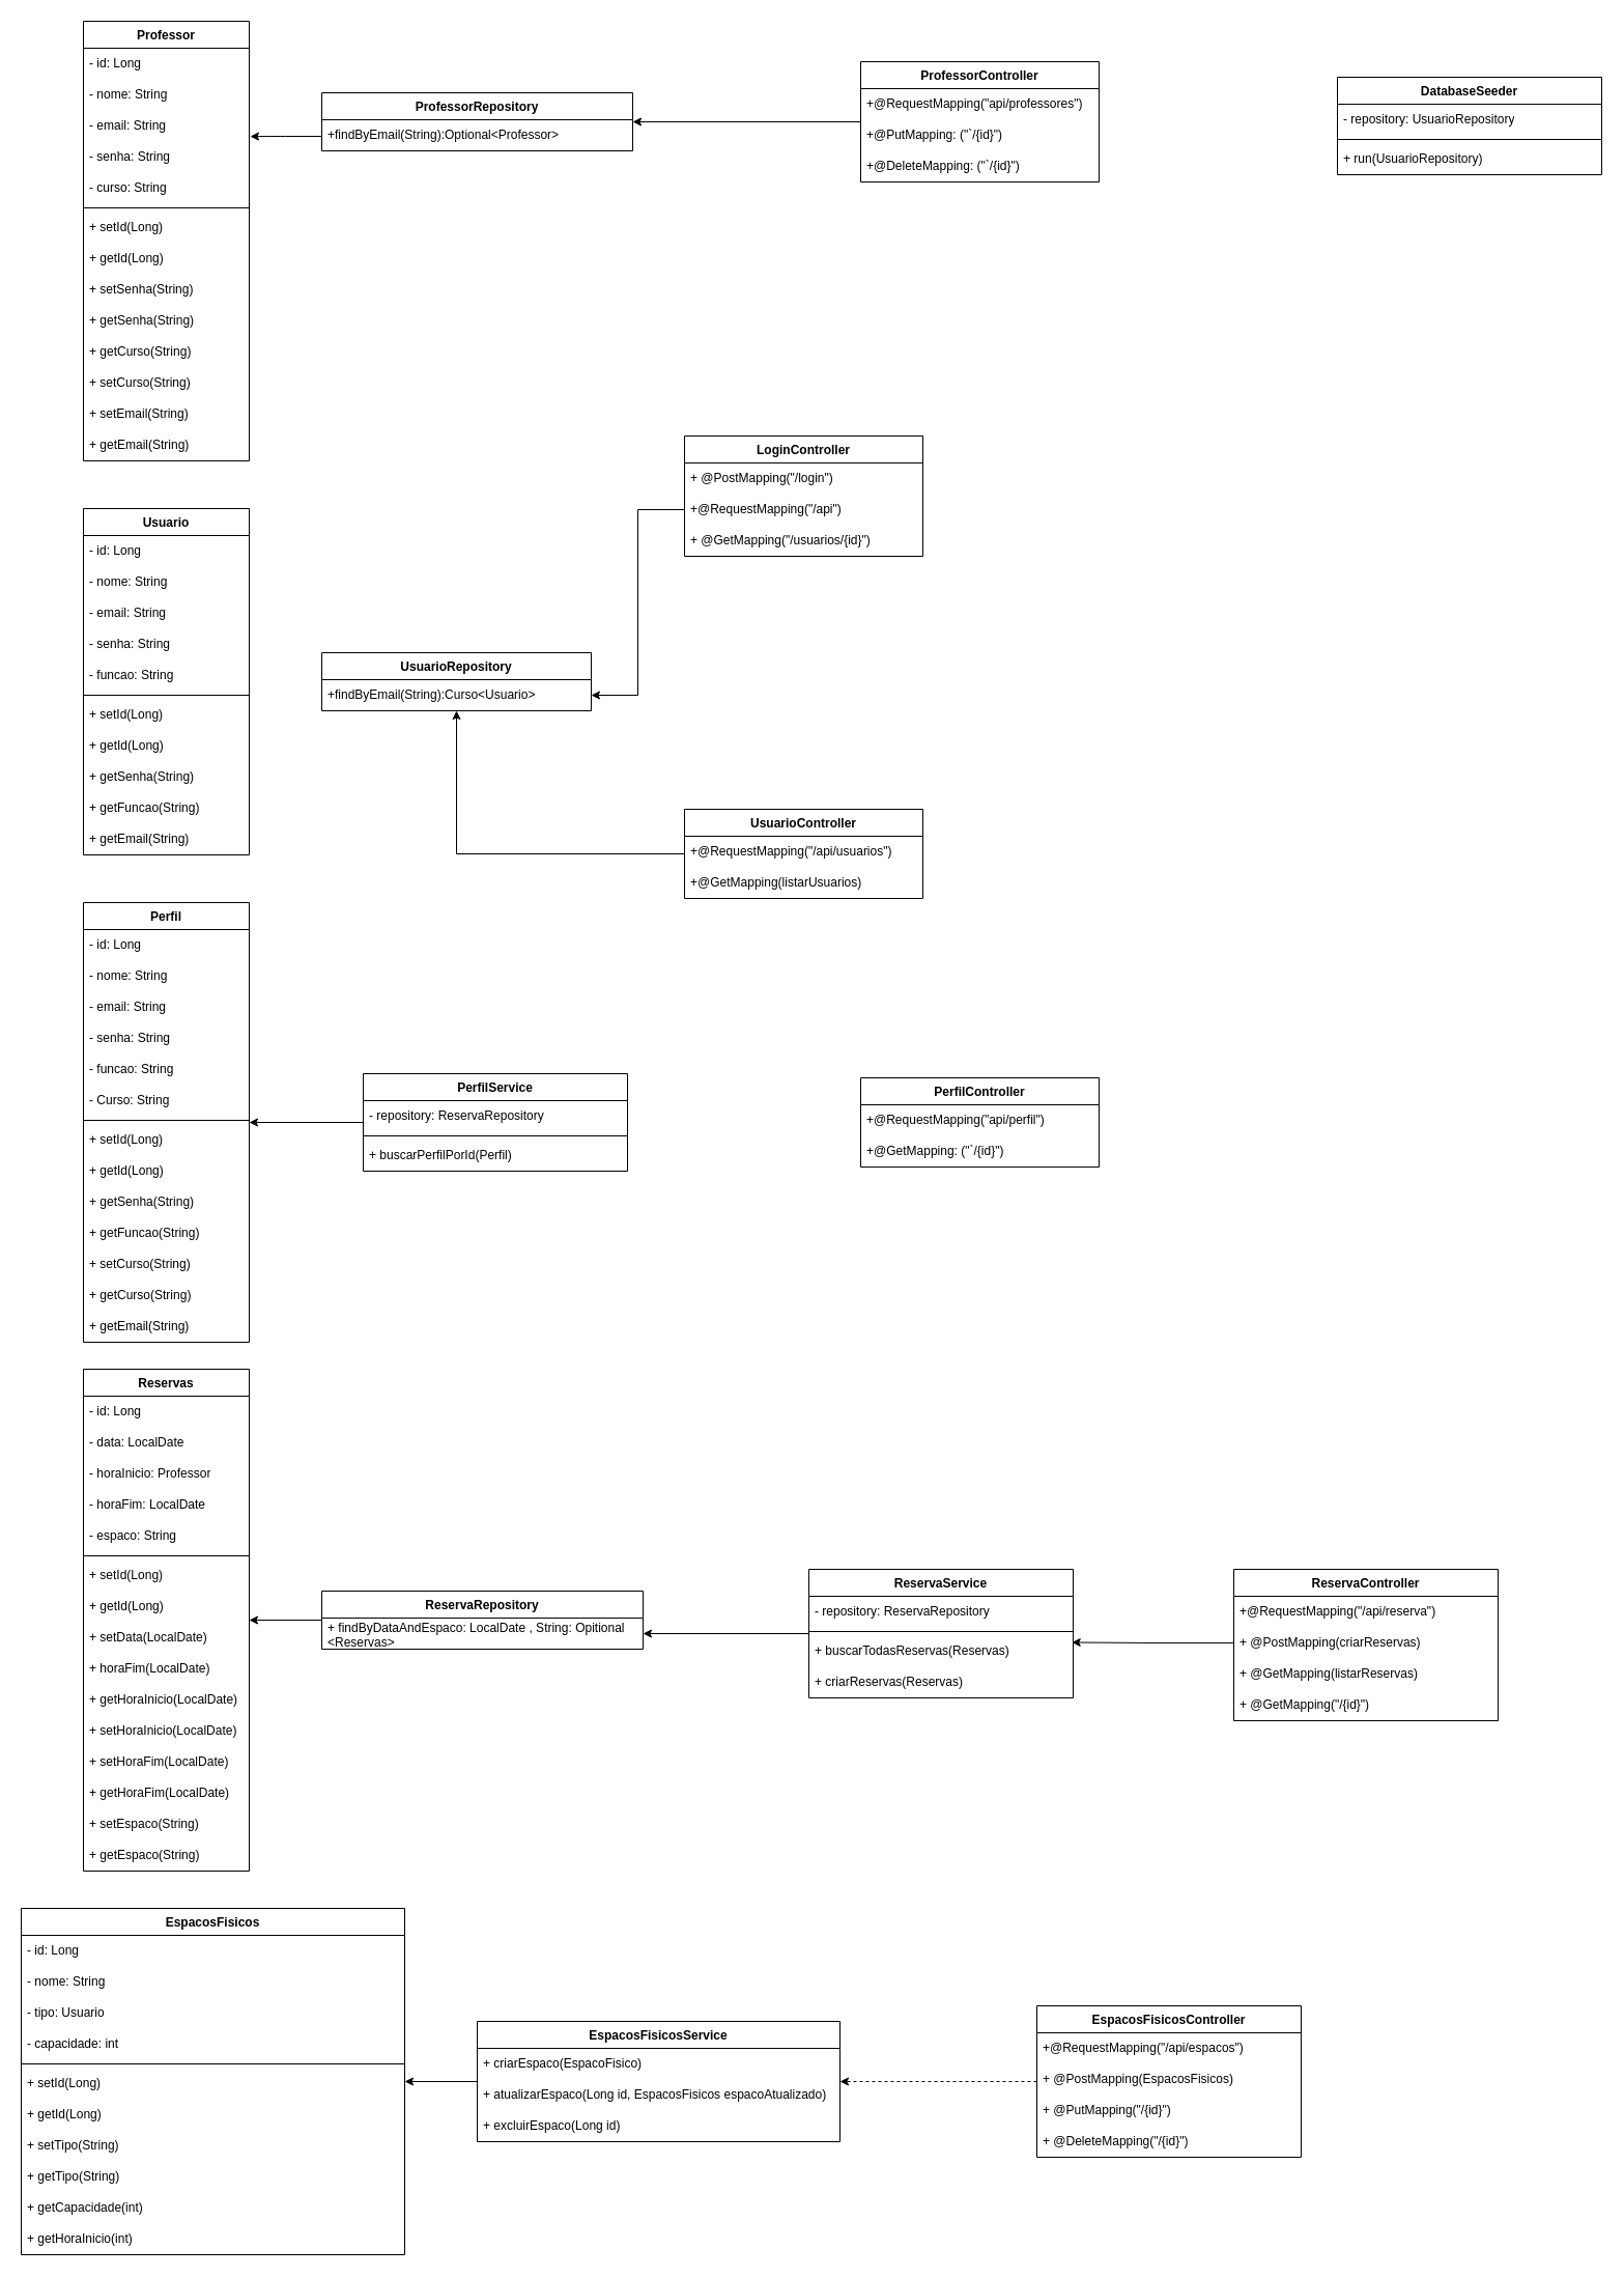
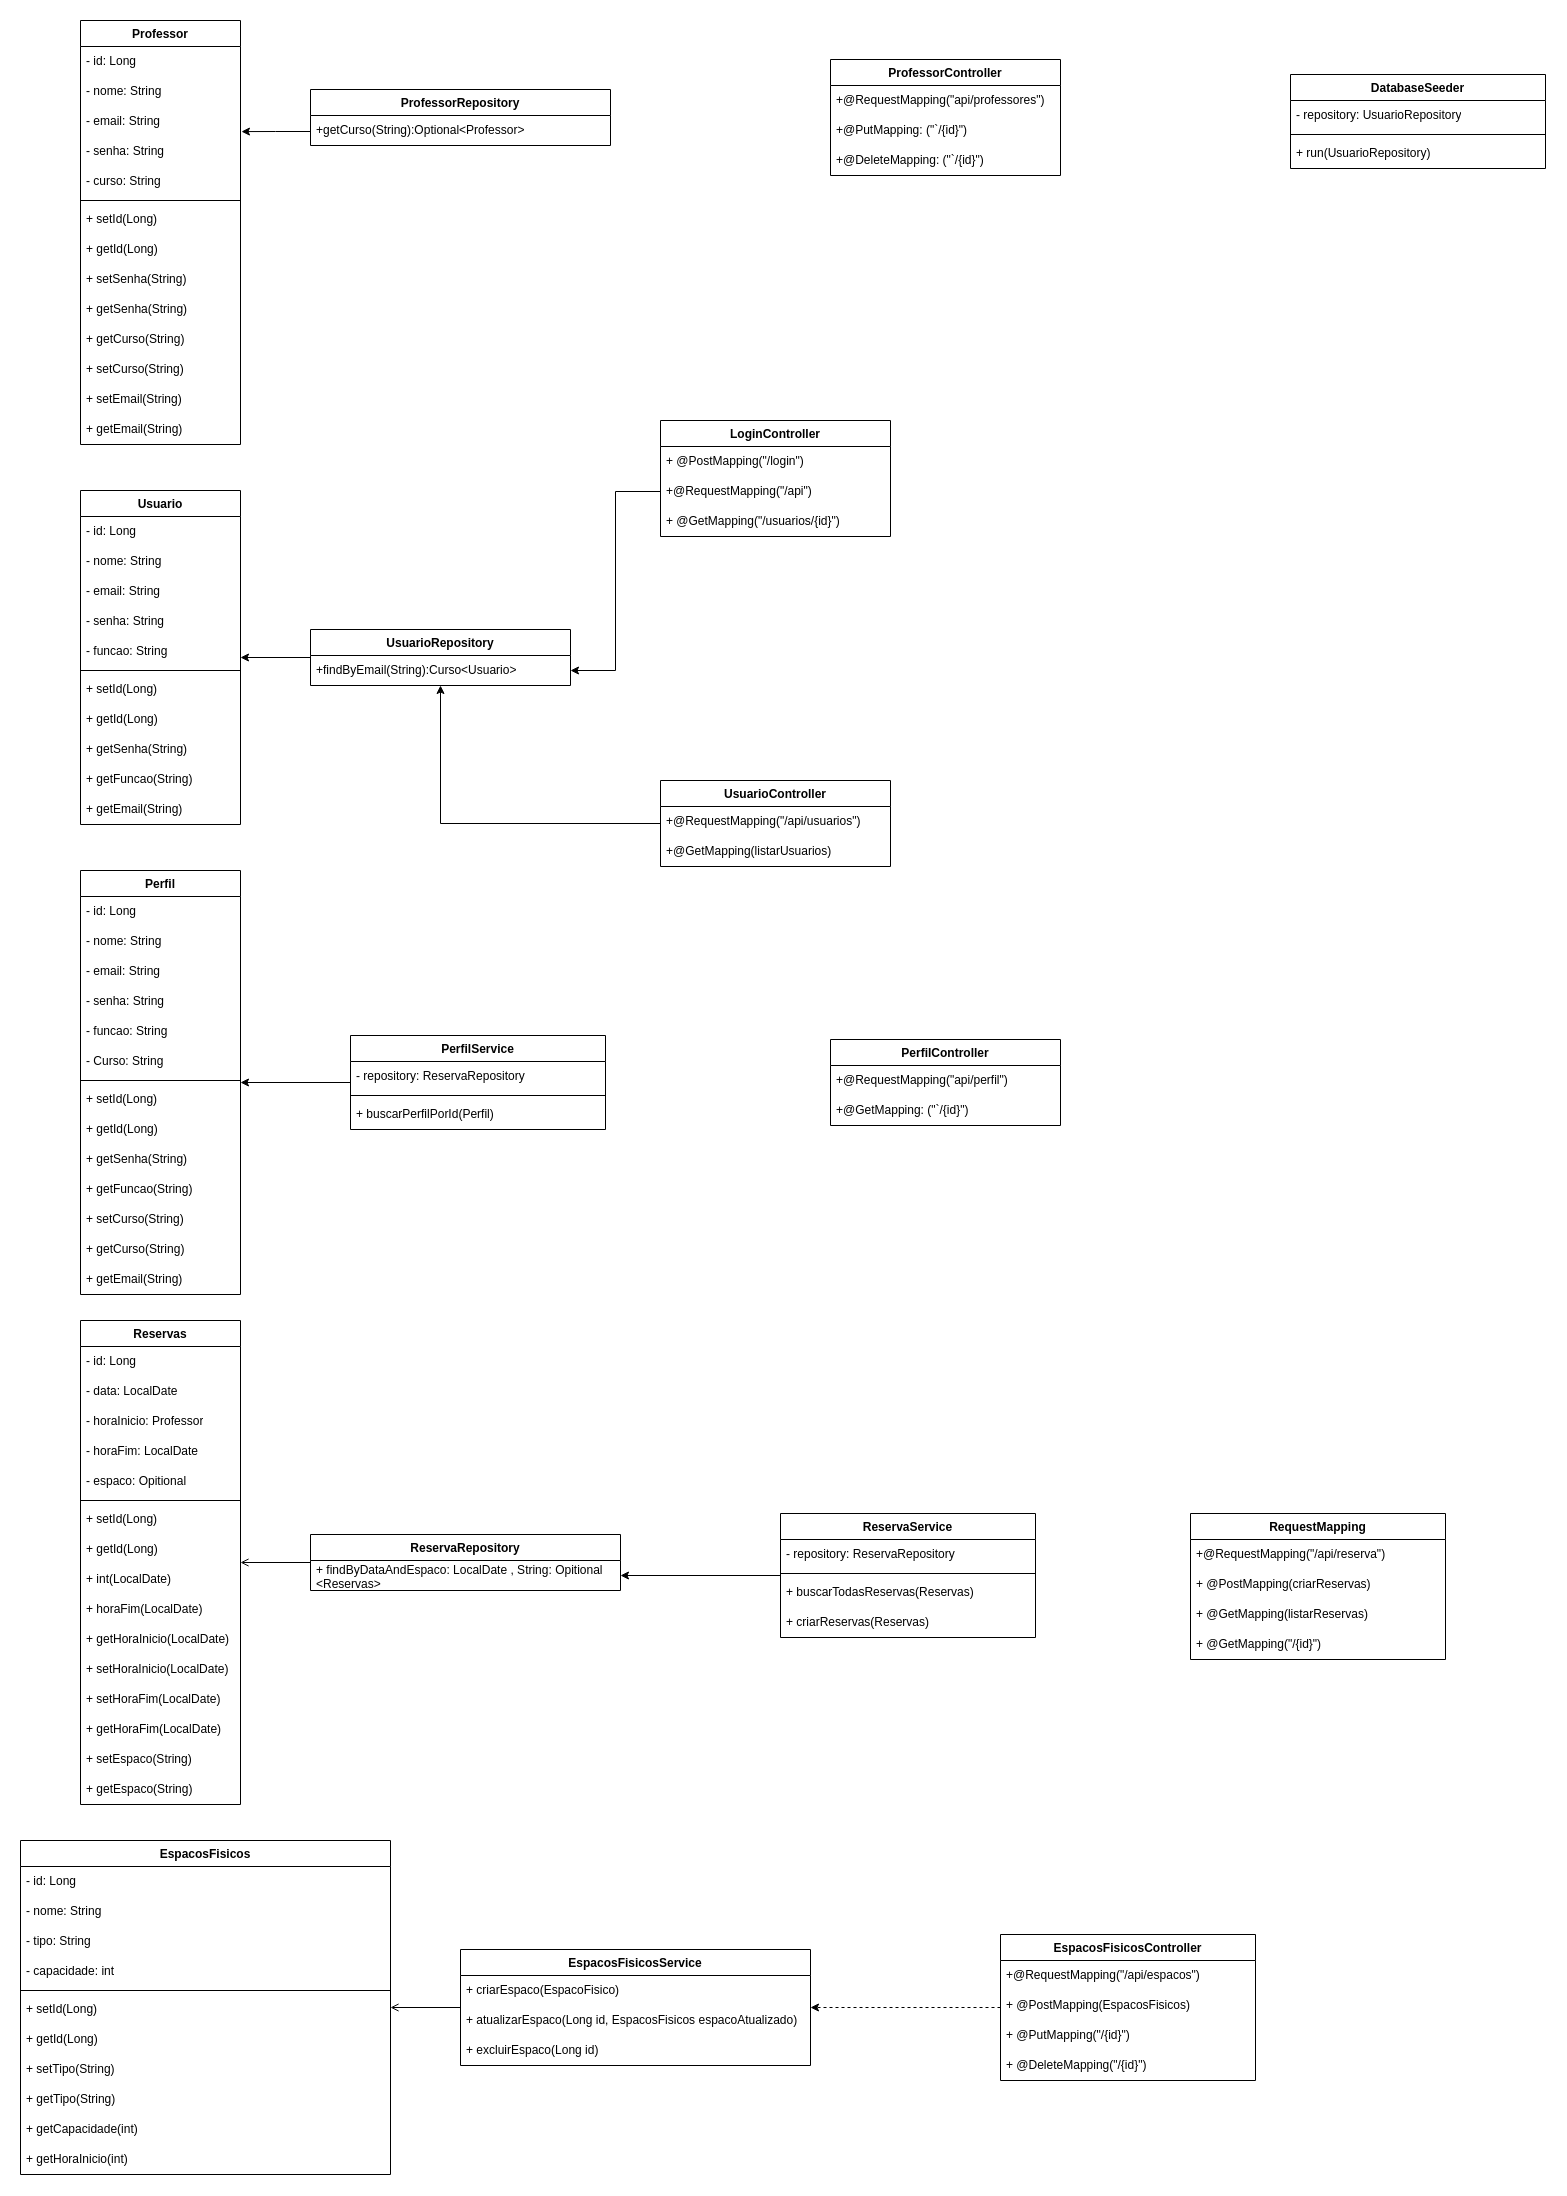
- <mxCell id="99" style="edgeStyle=orthogonalEdgeStyle;rounded=0;orthogonalLoop=1;jettySize=auto;html=1;" edge="1" parent="1" source="100" target="14"><mxGeometry relative="1" as="geometry" /></mxCell>
- <mxCell id="15" value="+findByEmail(String):Optional&amp;lt;Professor&amp;gt;&amp;nbsp;" style="text;strokeColor=none;fillColor=none;align=left;verticalAlign=middle;spacingLeft=4;spacingRight=4;overflow=hidden;points=[[0,0.5],[1,0.5]];portConstraint=eastwest;rotatable=0;whiteSpace=wrap;html=1;" vertex="1" parent="14"><mxGeometry y="26" width="300" height="30" as="geometry" /></mxCell>
+ <mxCell id="15" value="+getCurso(String):Optional&amp;lt;Professor&amp;gt;&amp;nbsp;" style="text;strokeColor=none;fillColor=none;align=left;verticalAlign=middle;spacingLeft=4;spacingRight=4;overflow=hidden;points=[[0,0.5],[1,0.5]];portConstraint=eastwest;rotatable=0;whiteSpace=wrap;html=1;" vertex="1" parent="14"><mxGeometry y="26" width="300" height="30" as="geometry" /></mxCell>
+ <mxCell id="16" style="edgeStyle=orthogonalEdgeStyle;rounded=0;orthogonalLoop=1;jettySize=auto;html=1;" edge="1" parent="1" source="17" target="2"><mxGeometry relative="1" as="geometry" /></mxCell>
- <mxCell id="39" value="- espaco: String&amp;nbsp;" style="text;strokeColor=none;fillColor=none;align=left;verticalAlign=middle;spacingLeft=4;spacingRight=4;overflow=hidden;points=[[0,0.5],[1,0.5]];portConstraint=eastwest;rotatable=0;whiteSpace=wrap;html=1;" vertex="1" parent="34"><mxGeometry y="146" width="160" height="30" as="geometry" /></mxCell>
+ <mxCell id="39" value="- espaco: Opitional&amp;nbsp;" style="text;strokeColor=none;fillColor=none;align=left;verticalAlign=middle;spacingLeft=4;spacingRight=4;overflow=hidden;points=[[0,0.5],[1,0.5]];portConstraint=eastwest;rotatable=0;whiteSpace=wrap;html=1;" vertex="1" parent="34"><mxGeometry y="146" width="160" height="30" as="geometry" /></mxCell>
- <mxCell id="76" value="ReservaController" style="swimlane;fontStyle=1;align=center;verticalAlign=top;childLayout=stackLayout;horizontal=1;startSize=26;horizontalStack=0;resizeParent=1;resizeParentMax=0;resizeLast=0;collapsible=1;marginBottom=0;whiteSpace=wrap;html=1;" vertex="1" parent="1"><mxGeometry x="1190" y="1513" width="255" height="146" as="geometry" /></mxCell>
+ <mxCell id="76" value="RequestMapping" style="swimlane;fontStyle=1;align=center;verticalAlign=top;childLayout=stackLayout;horizontal=1;startSize=26;horizontalStack=0;resizeParent=1;resizeParentMax=0;resizeLast=0;collapsible=1;marginBottom=0;whiteSpace=wrap;html=1;" vertex="1" parent="1"><mxGeometry x="1190" y="1513" width="255" height="146" as="geometry" /></mxCell>
- <mxCell id="51" style="edgeStyle=orthogonalEdgeStyle;rounded=0;orthogonalLoop=1;jettySize=auto;html=1;" edge="1" parent="1" source="52" target="34"><mxGeometry relative="1" as="geometry" /></mxCell>
+ <mxCell id="51" style="edgeStyle=orthogonalEdgeStyle;rounded=0;orthogonalLoop=1;jettySize=auto;html=1;endArrow=open;" edge="1" parent="1" source="52" target="34"><mxGeometry relative="1" as="geometry" /></mxCell>
- <mxCell id="43" value="+ setData(LocalDate)" style="text;strokeColor=none;fillColor=none;align=left;verticalAlign=middle;spacingLeft=4;spacingRight=4;overflow=hidden;points=[[0,0.5],[1,0.5]];portConstraint=eastwest;rotatable=0;whiteSpace=wrap;html=1;" vertex="1" parent="34"><mxGeometry y="244" width="160" height="30" as="geometry" /></mxCell>
+ <mxCell id="43" value="+ int(LocalDate)" style="text;strokeColor=none;fillColor=none;align=left;verticalAlign=middle;spacingLeft=4;spacingRight=4;overflow=hidden;points=[[0,0.5],[1,0.5]];portConstraint=eastwest;rotatable=0;whiteSpace=wrap;html=1;" vertex="1" parent="34"><mxGeometry y="244" width="160" height="30" as="geometry" /></mxCell>
- <mxCell id="128" style="edgeStyle=orthogonalEdgeStyle;rounded=0;orthogonalLoop=1;jettySize=auto;html=1;entryX=0.995;entryY=0.216;entryDx=0;entryDy=0;entryPerimeter=0;" edge="1" parent="1" source="78" target="74"><mxGeometry relative="1" as="geometry" /></mxCell>
- <mxCell id="57" value="- tipo: Usuario" style="text;strokeColor=none;fillColor=none;align=left;verticalAlign=middle;spacingLeft=4;spacingRight=4;overflow=hidden;points=[[0,0.5],[1,0.5]];portConstraint=eastwest;rotatable=0;whiteSpace=wrap;html=1;" vertex="1" parent="54"><mxGeometry y="86" width="370" height="30" as="geometry" /></mxCell>
+ <mxCell id="57" value="- tipo: String" style="text;strokeColor=none;fillColor=none;align=left;verticalAlign=middle;spacingLeft=4;spacingRight=4;overflow=hidden;points=[[0,0.5],[1,0.5]];portConstraint=eastwest;rotatable=0;whiteSpace=wrap;html=1;" vertex="1" parent="54"><mxGeometry y="86" width="370" height="30" as="geometry" /></mxCell>
- <mxCell id="81" style="edgeStyle=orthogonalEdgeStyle;rounded=0;orthogonalLoop=1;jettySize=auto;html=1;" edge="1" parent="1" source="82" target="54"><mxGeometry relative="1" as="geometry" /></mxCell>
+ <mxCell id="81" style="edgeStyle=orthogonalEdgeStyle;rounded=0;orthogonalLoop=1;jettySize=auto;html=1;endArrow=open;" edge="1" parent="1" source="82" target="54"><mxGeometry relative="1" as="geometry" /></mxCell>
